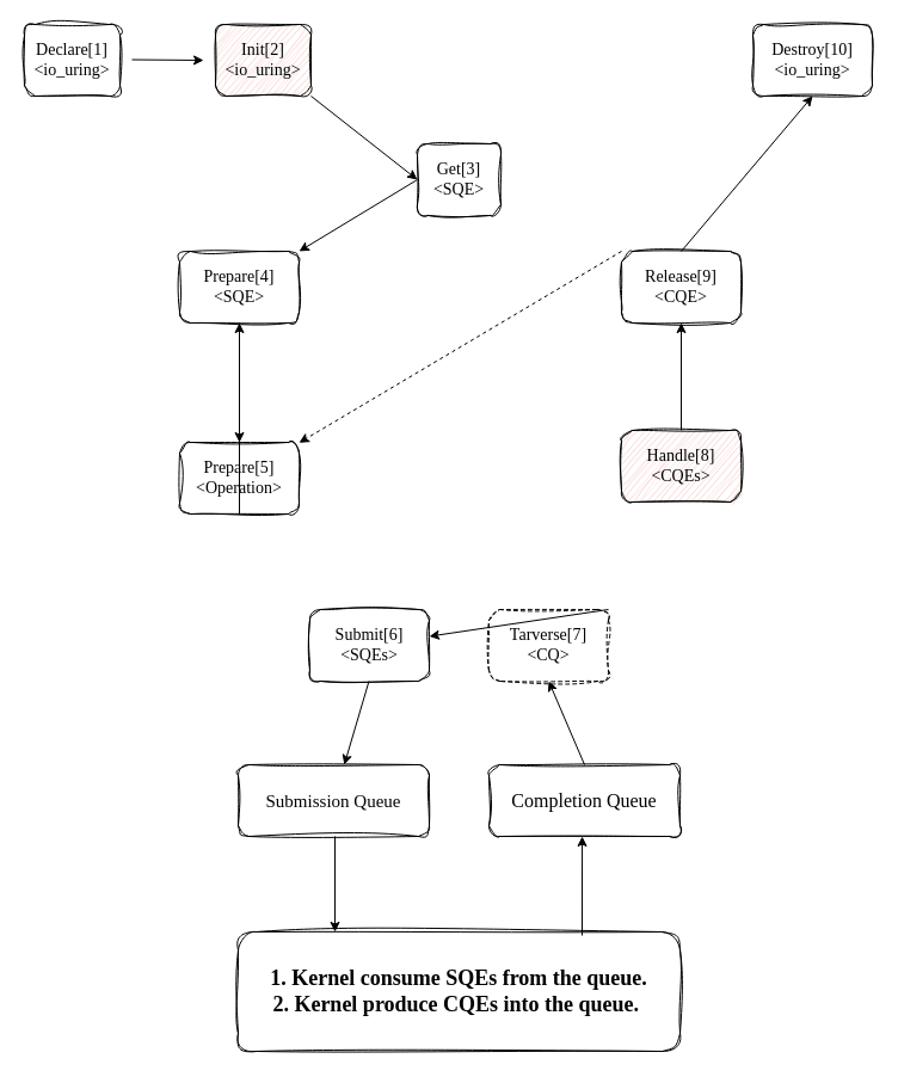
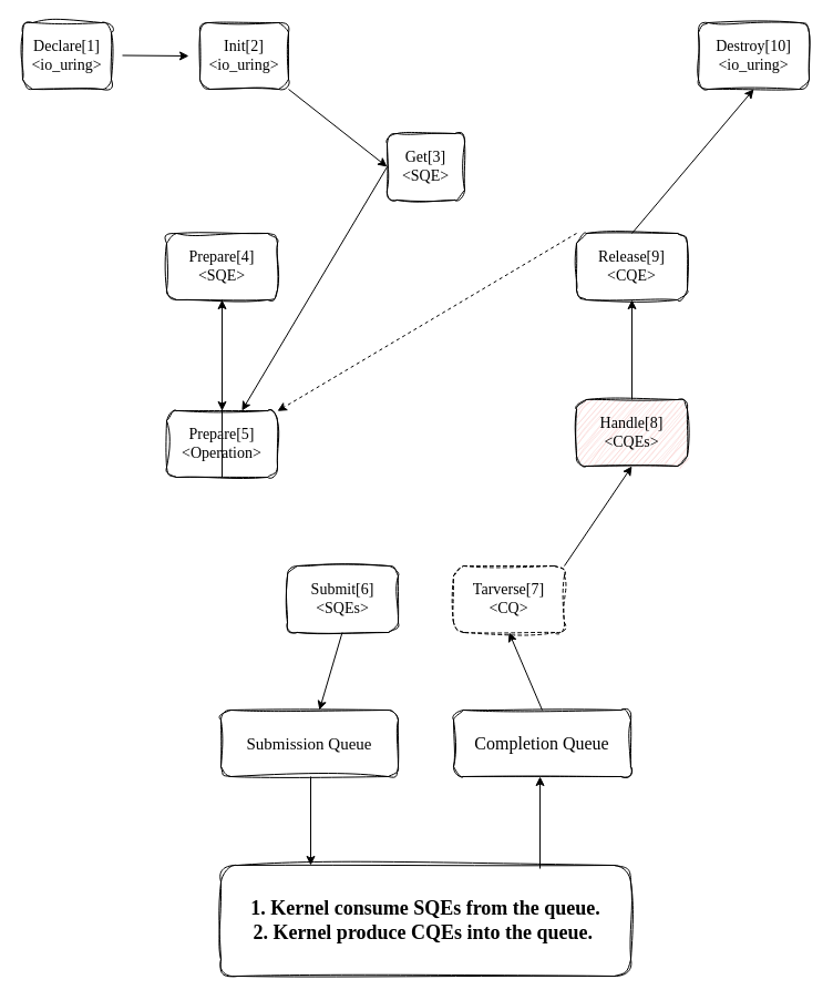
- <mxCell id="4" value="&lt;font style=&quot;font-size: 14px;&quot;&gt;Init[2] &amp;lt;io_uring&amp;gt;&lt;/font&gt;" style="rounded=1;whiteSpace=wrap;html=1;sketch=1;curveFitting=1;jiggle=2;fontFamily=Poppins;fontSize=14;fillColor=#f8cecc;" vertex="1" parent="1"><mxGeometry x="180" y="20" width="80" height="60" as="geometry" /></mxCell>
+ <mxCell id="4" value="&lt;font style=&quot;font-size: 14px;&quot;&gt;Init[2] &amp;lt;io_uring&amp;gt;&lt;/font&gt;" style="rounded=1;whiteSpace=wrap;html=1;sketch=1;curveFitting=1;jiggle=2;fontFamily=Poppins;fontSize=14;" vertex="1" parent="1"><mxGeometry x="180" y="20" width="80" height="60" as="geometry" /></mxCell>
- <mxCell id="17" value="" style="endArrow=classic;html=1;rounded=0;entryX=1;entryY=0;entryDx=0;entryDy=0;exitX=0;exitY=0.5;exitDx=0;exitDy=0;" edge="1" parent="1" source="5" target="6"><mxGeometry width="50" height="50" relative="1" as="geometry"><mxPoint x="330" y="170" as="sourcePoint" /><mxPoint x="260" y="220" as="targetPoint" /></mxGeometry></mxCell>
+ <mxCell id="17" value="" style="endArrow=classic;html=1;rounded=0;exitX=0;exitY=0.5;exitDx=0;exitDy=0;" edge="1" parent="1" source="5" target="8"><mxGeometry width="50" height="50" relative="1" as="geometry"><mxPoint x="330" y="170" as="sourcePoint" /><mxPoint x="260" y="220" as="targetPoint" /></mxGeometry></mxCell>
- <mxCell id="24" value="" style="endArrow=classic;html=1;rounded=0;exitX=1;exitY=0;exitDx=0;exitDy=0;" edge="1" parent="1" source="12" target="7"><mxGeometry width="50" height="50" relative="1" as="geometry"><mxPoint x="540.5" y="500" as="sourcePoint" /><mxPoint x="599.5" y="580" as="targetPoint" /></mxGeometry></mxCell>
+ <mxCell id="24" value="" style="endArrow=classic;html=1;rounded=0;entryX=0.5;entryY=1;entryDx=0;entryDy=0;exitX=1;exitY=0;exitDx=0;exitDy=0;" edge="1" parent="1" source="12" target="13"><mxGeometry width="50" height="50" relative="1" as="geometry"><mxPoint x="540.5" y="500" as="sourcePoint" /><mxPoint x="599.5" y="580" as="targetPoint" /></mxGeometry></mxCell>
